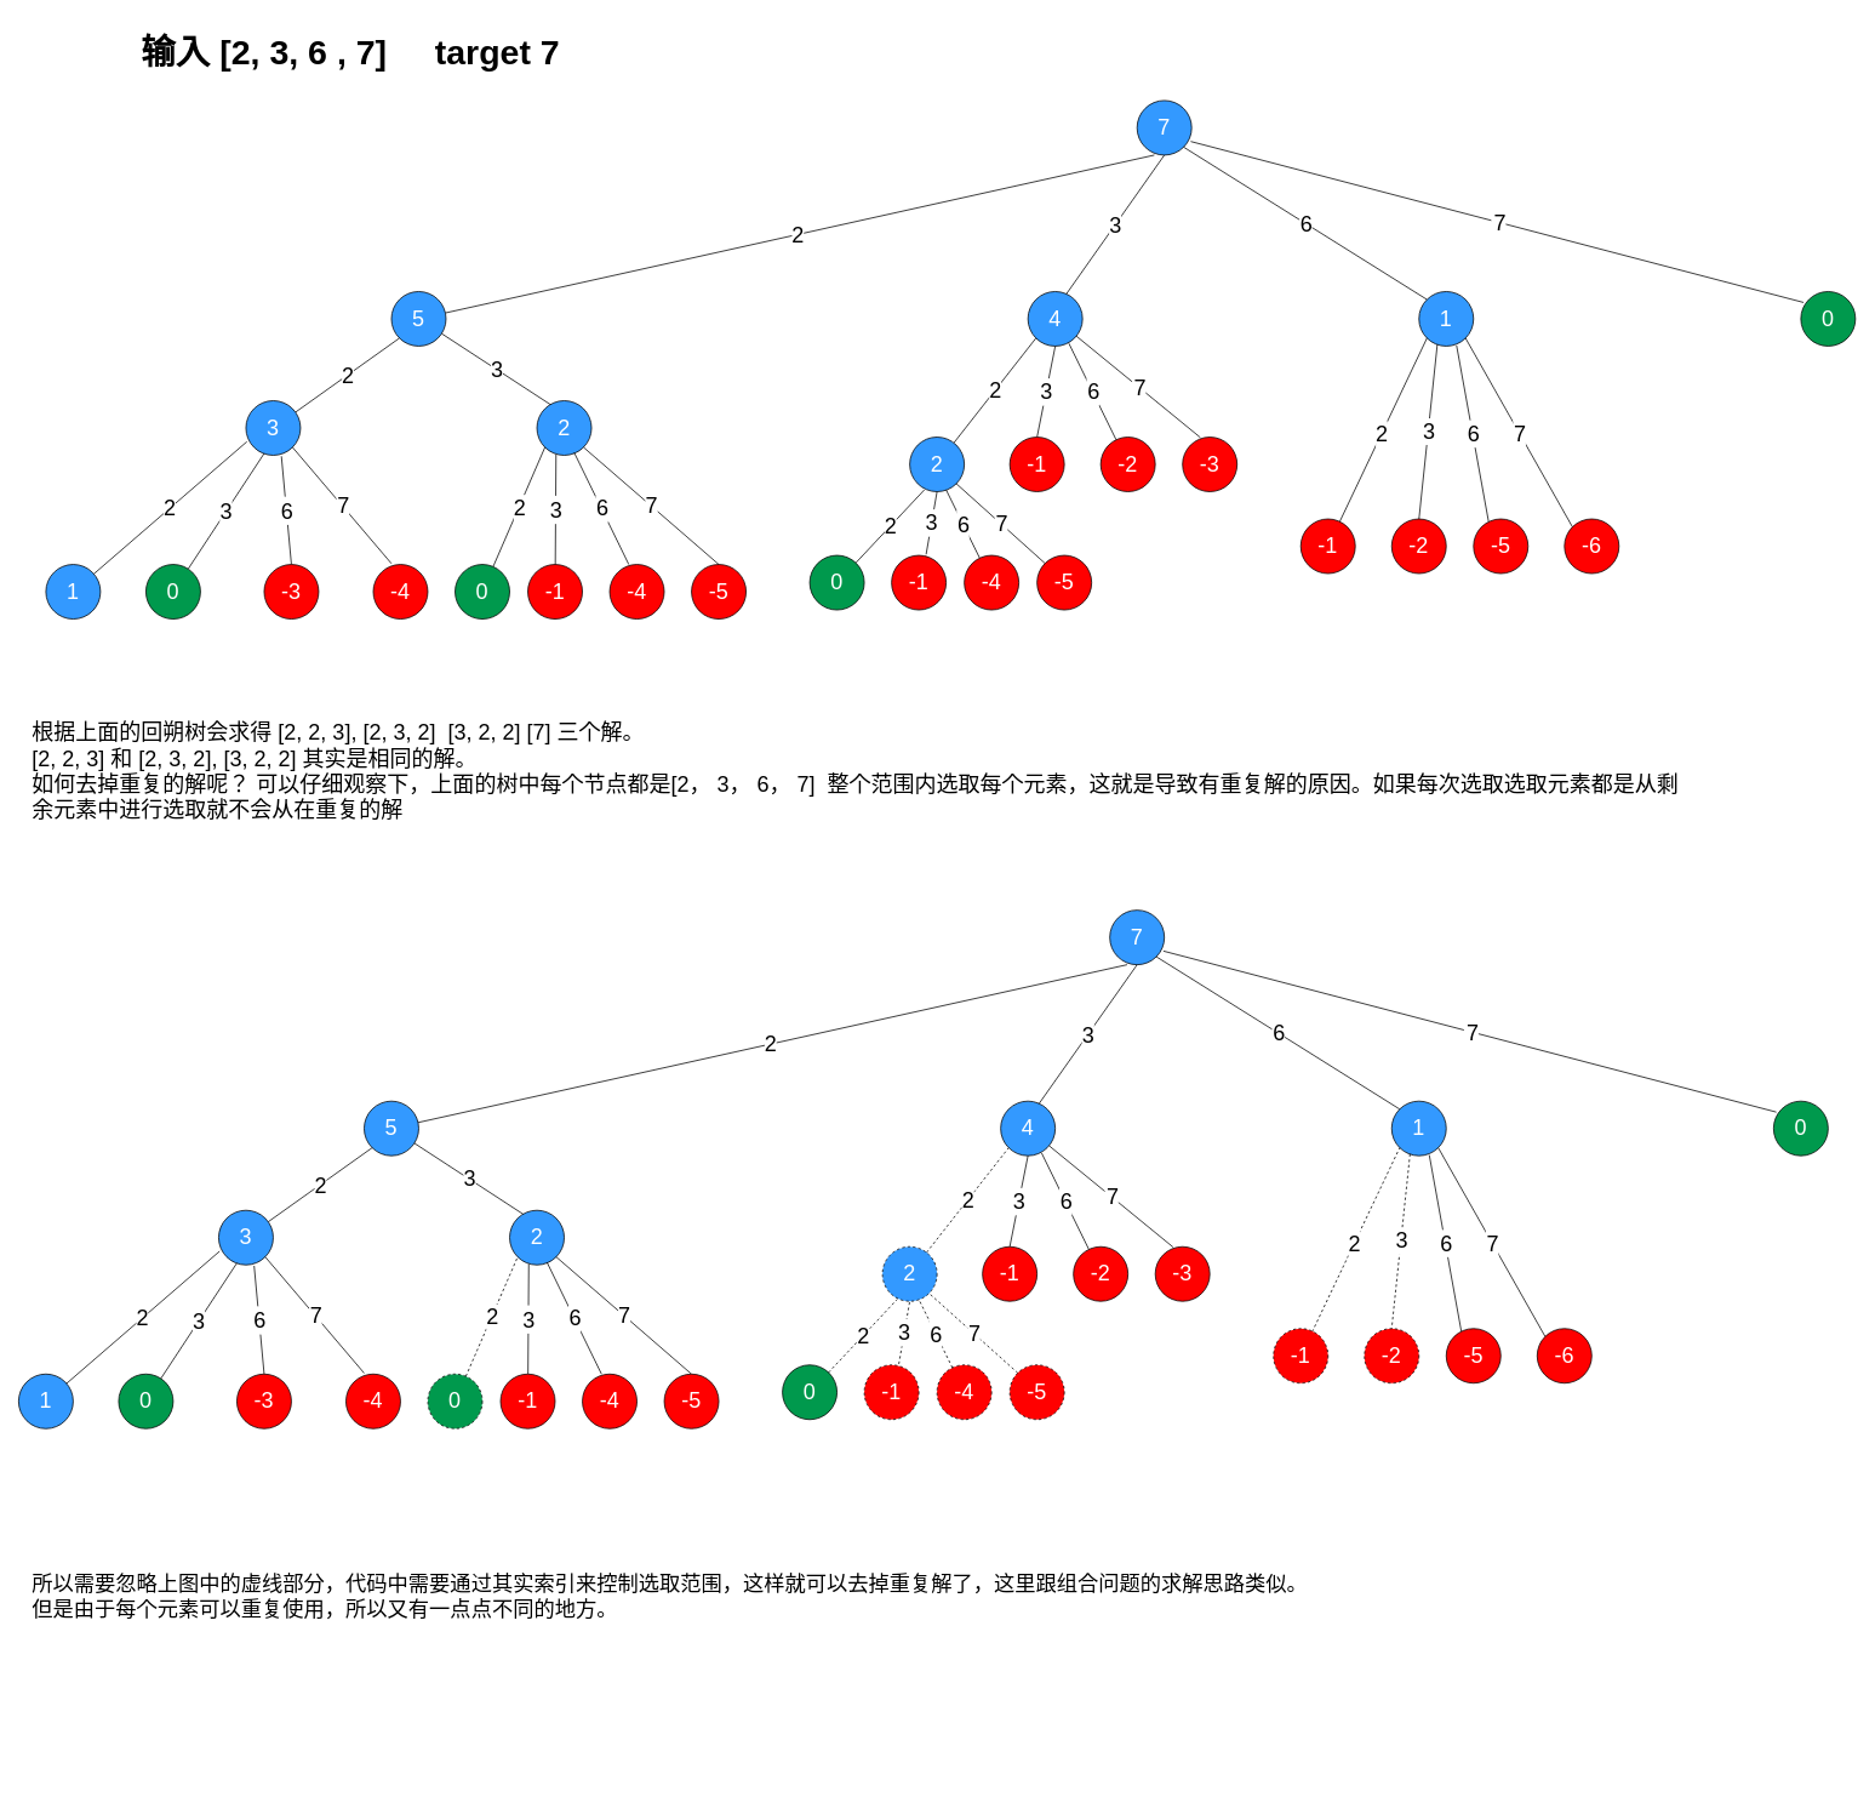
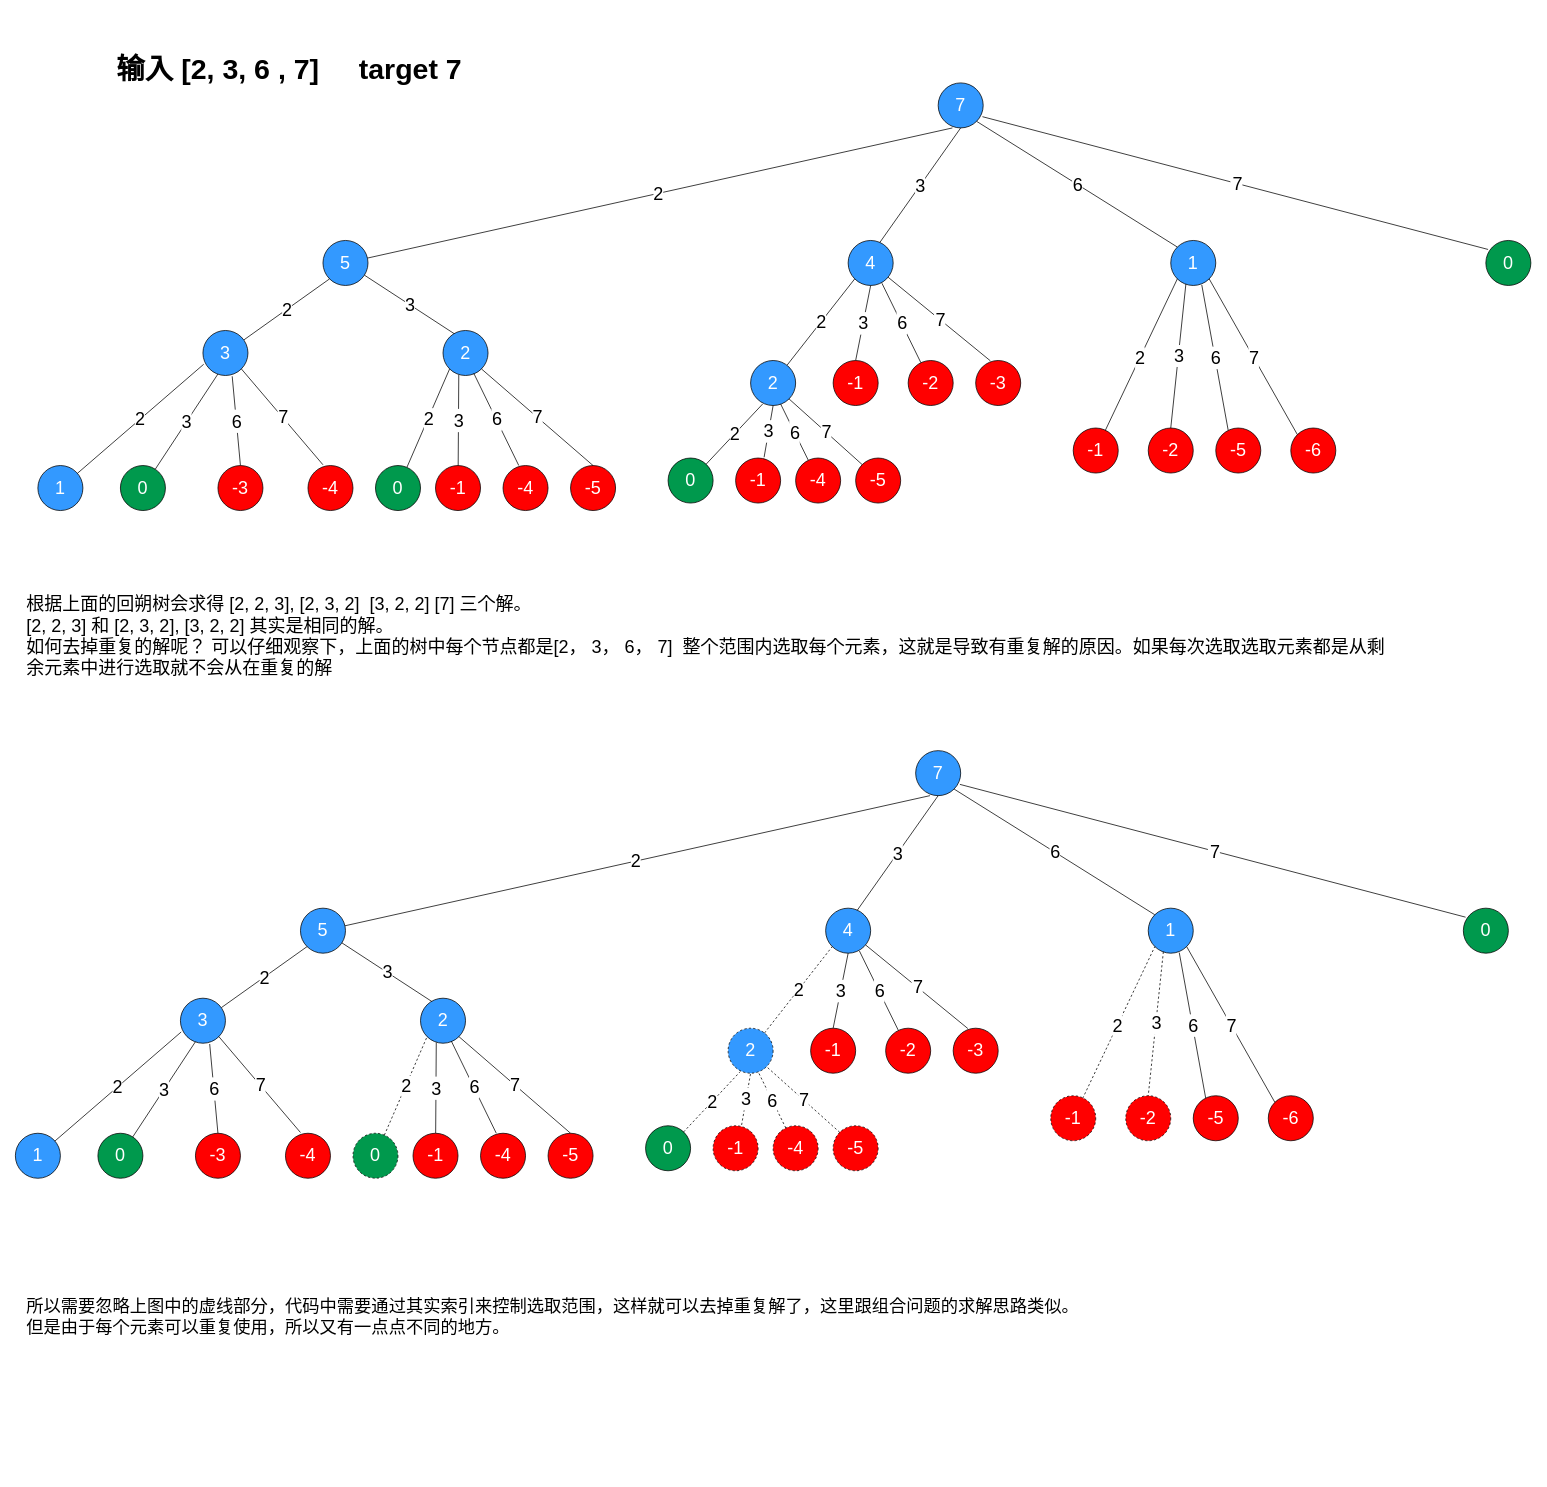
- <mxCell id="81" value="&lt;h1&gt;&lt;font color=&quot;#000000&quot;&gt;输入 [2, 3, 6 , 7]&amp;nbsp; &amp;nbsp; &amp;nbsp;target 7&lt;/font&gt;&lt;/h1&gt;&lt;div&gt;&lt;br&gt;&lt;/div&gt;" style="text;html=1;strokeColor=none;fillColor=none;spacing=5;spacingTop=-20;whiteSpace=wrap;overflow=hidden;rounded=0;fontSize=19;fontColor=#FFFFFF;" vertex="1" parent="1"><mxGeometry x="150" y="20" width="560" height="120" as="geometry" /></mxCell>
+ <mxCell id="81" value="&lt;h1&gt;&lt;font color=&quot;#000000&quot;&gt;输入 [2, 3, 6 , 7]&amp;nbsp; &amp;nbsp; &amp;nbsp;target 7&lt;/font&gt;&lt;/h1&gt;&lt;div&gt;&lt;br&gt;&lt;/div&gt;" style="text;html=1;strokeColor=none;fillColor=none;spacing=5;spacingTop=-20;whiteSpace=wrap;overflow=hidden;rounded=0;fontSize=19;fontColor=#FFFFFF;" vertex="1" parent="1"><mxGeometry x="150" y="55" width="560" height="120" as="geometry" /></mxCell>
